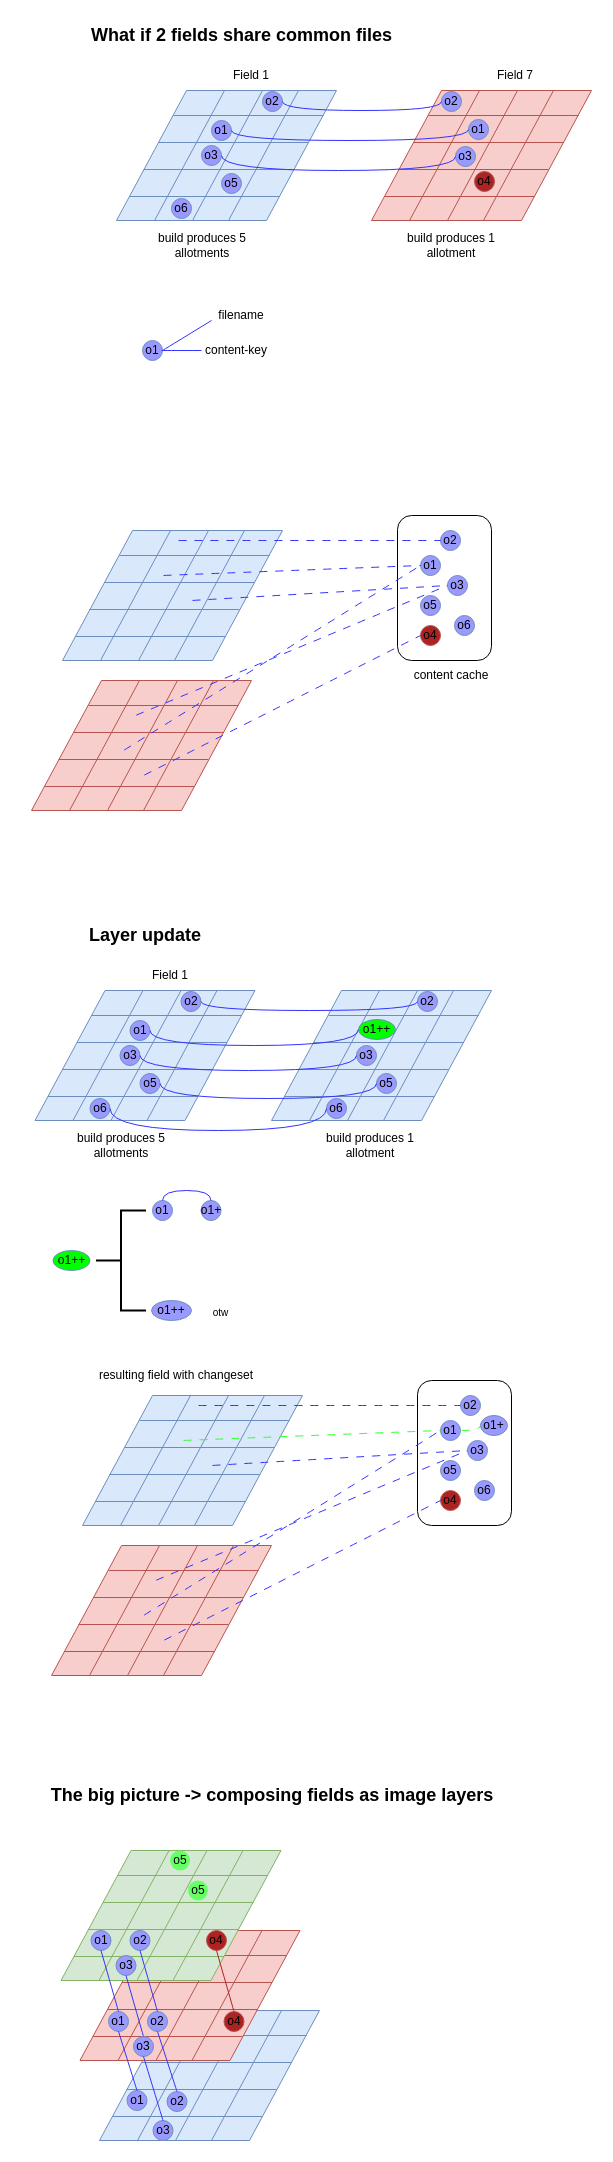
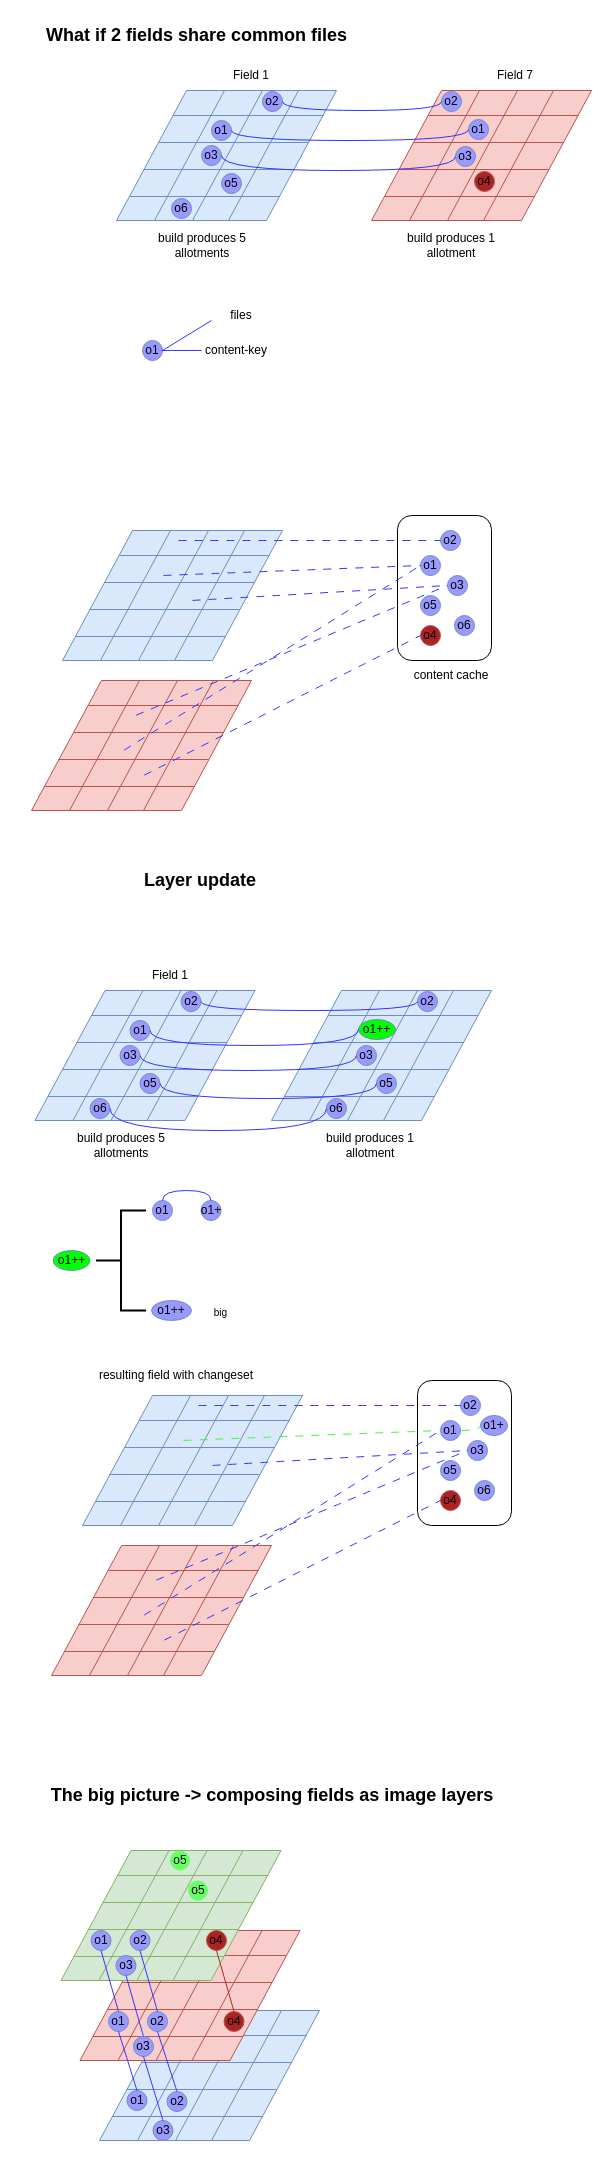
- <mxCell id="143" value="&lt;b&gt;&lt;font style=&quot;font-size: 18px&quot;&gt;What if 2 fields share common files&lt;/font&gt;&lt;/b&gt;" style="text;html=1;strokeColor=none;fillColor=none;align=center;verticalAlign=middle;whiteSpace=wrap;rounded=0;sketch=0;" parent="1" vertex="1"><mxGeometry x="62" y="20" width="359" height="30" as="geometry" /></mxCell>
+ <mxCell id="143" value="&lt;b&gt;&lt;font style=&quot;font-size: 18px&quot;&gt;What if 2 fields share common files&lt;/font&gt;&lt;/b&gt;" style="text;html=1;strokeColor=none;fillColor=none;align=center;verticalAlign=middle;whiteSpace=wrap;rounded=0;sketch=0;" parent="1" vertex="1"><mxGeometry x="17" y="20" width="359" height="30" as="geometry" /></mxCell>
- <mxCell id="50" value="filename" style="text;html=1;strokeColor=none;fillColor=none;align=center;verticalAlign=middle;whiteSpace=wrap;rounded=0;sketch=0;" parent="1" vertex="1"><mxGeometry x="211" y="300" width="60" height="30" as="geometry" /></mxCell>
+ <mxCell id="50" value="files" style="text;html=1;strokeColor=none;fillColor=none;align=center;verticalAlign=middle;whiteSpace=wrap;rounded=0;sketch=0;" parent="1" vertex="1"><mxGeometry x="211" y="300" width="60" height="30" as="geometry" /></mxCell>
- <mxCell id="100" value="&lt;b&gt;&lt;font style=&quot;font-size: 18px&quot;&gt;Layer update&lt;/font&gt;&lt;/b&gt;" style="text;html=1;strokeColor=none;fillColor=none;align=center;verticalAlign=middle;whiteSpace=wrap;rounded=0;sketch=0;" parent="1" vertex="1"><mxGeometry x="44.5" y="920" width="200" height="30" as="geometry" /></mxCell>
+ <mxCell id="100" value="&lt;b&gt;&lt;font style=&quot;font-size: 18px&quot;&gt;Layer update&lt;/font&gt;&lt;/b&gt;" style="text;html=1;strokeColor=none;fillColor=none;align=center;verticalAlign=middle;whiteSpace=wrap;rounded=0;sketch=0;" parent="1" vertex="1"><mxGeometry x="99.5" y="865" width="200" height="30" as="geometry" /></mxCell>
- <mxCell id="110" value="&lt;font style=&quot;font-size: 10px&quot;&gt;otw&lt;/font&gt;" style="text;html=1;strokeColor=none;fillColor=none;align=center;verticalAlign=middle;whiteSpace=wrap;rounded=0;sketch=0;fontSize=18;" parent="1" vertex="1"><mxGeometry x="171" y="1295" width="99" height="30" as="geometry" /></mxCell>
+ <mxCell id="110" value="&lt;font style=&quot;font-size: 10px&quot;&gt;big&lt;/font&gt;" style="text;html=1;strokeColor=none;fillColor=none;align=center;verticalAlign=middle;whiteSpace=wrap;rounded=0;sketch=0;fontSize=18;" parent="1" vertex="1"><mxGeometry x="171" y="1295" width="99" height="30" as="geometry" /></mxCell>
